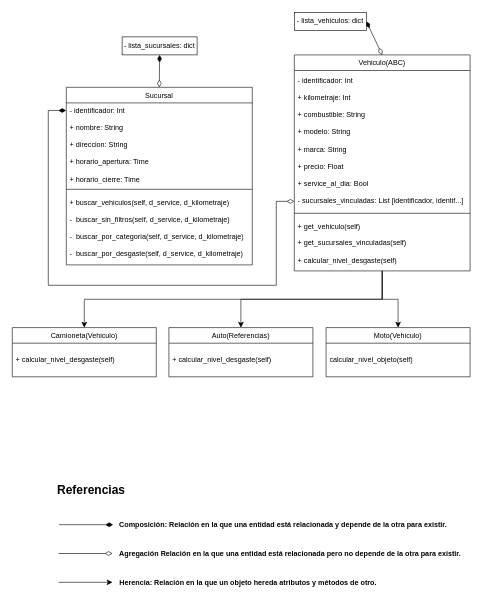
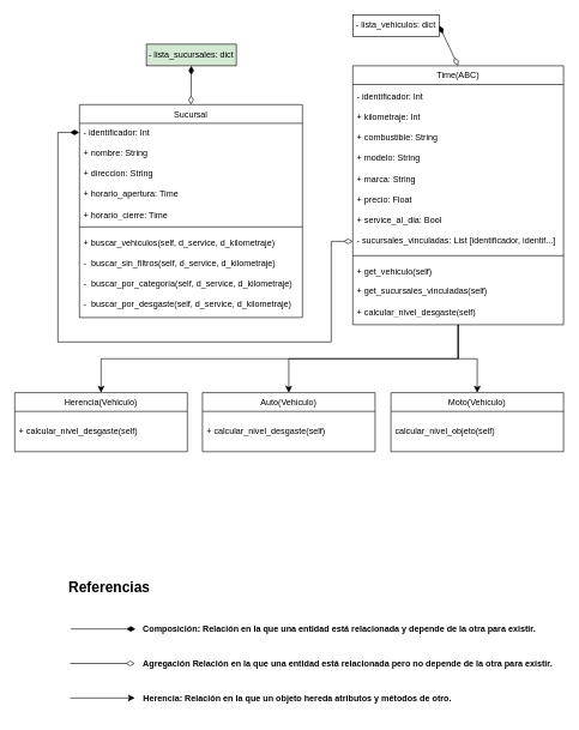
- <mxCell id="25" value="- lista_sucursales: dict" style="rounded=0;whiteSpace=wrap;html=1;" parent="1" vertex="1"><mxGeometry x="203" y="61" width="125" height="30" as="geometry" /></mxCell>
+ <mxCell id="25" value="- lista_sucursales: dict" style="rounded=0;whiteSpace=wrap;html=1;fillColor=#d5e8d4;" parent="1" vertex="1"><mxGeometry x="203" y="61" width="125" height="30" as="geometry" /></mxCell>
- <mxCell id="7" value="Vehiculo(ABC)" style="swimlane;fontStyle=0;align=center;verticalAlign=top;childLayout=stackLayout;horizontal=1;startSize=26;horizontalStack=0;resizeParent=1;resizeLast=0;collapsible=1;marginBottom=0;rounded=0;shadow=0;strokeWidth=1;" parent="1" vertex="1"><mxGeometry x="490" y="91" width="293" height="360" as="geometry"><mxRectangle x="230" y="140" width="160" height="26" as="alternateBounds" /></mxGeometry></mxCell>
+ <mxCell id="7" value="Time(ABC)" style="swimlane;fontStyle=0;align=center;verticalAlign=top;childLayout=stackLayout;horizontal=1;startSize=26;horizontalStack=0;resizeParent=1;resizeLast=0;collapsible=1;marginBottom=0;rounded=0;shadow=0;strokeWidth=1;" parent="1" vertex="1"><mxGeometry x="490" y="91" width="293" height="360" as="geometry"><mxRectangle x="230" y="140" width="160" height="26" as="alternateBounds" /></mxGeometry></mxCell>
- <mxCell id="11" value="Camioneta(Vehiculo)" style="swimlane;fontStyle=0;align=center;verticalAlign=top;childLayout=stackLayout;horizontal=1;startSize=26;horizontalStack=0;resizeParent=1;resizeLast=0;collapsible=1;marginBottom=0;rounded=0;shadow=0;strokeWidth=1;" parent="1" vertex="1"><mxGeometry x="20" y="545.5" width="240" height="82" as="geometry"><mxRectangle x="230" y="140" width="160" height="26" as="alternateBounds" /></mxGeometry></mxCell>
+ <mxCell id="11" value="Herencia(Vehiculo)" style="swimlane;fontStyle=0;align=center;verticalAlign=top;childLayout=stackLayout;horizontal=1;startSize=26;horizontalStack=0;resizeParent=1;resizeLast=0;collapsible=1;marginBottom=0;rounded=0;shadow=0;strokeWidth=1;" parent="1" vertex="1"><mxGeometry x="20" y="545.5" width="240" height="82" as="geometry"><mxRectangle x="230" y="140" width="160" height="26" as="alternateBounds" /></mxGeometry></mxCell>
- <mxCell id="13" value="Auto(Referencias)" style="swimlane;fontStyle=0;align=center;verticalAlign=top;childLayout=stackLayout;horizontal=1;startSize=26;horizontalStack=0;resizeParent=1;resizeLast=0;collapsible=1;marginBottom=0;rounded=0;shadow=0;strokeWidth=1;" parent="1" vertex="1"><mxGeometry x="281" y="545.5" width="240" height="82" as="geometry"><mxRectangle x="230" y="140" width="160" height="26" as="alternateBounds" /></mxGeometry></mxCell>
+ <mxCell id="13" value="Auto(Vehiculo)" style="swimlane;fontStyle=0;align=center;verticalAlign=top;childLayout=stackLayout;horizontal=1;startSize=26;horizontalStack=0;resizeParent=1;resizeLast=0;collapsible=1;marginBottom=0;rounded=0;shadow=0;strokeWidth=1;" parent="1" vertex="1"><mxGeometry x="281" y="545.5" width="240" height="82" as="geometry"><mxRectangle x="230" y="140" width="160" height="26" as="alternateBounds" /></mxGeometry></mxCell>
